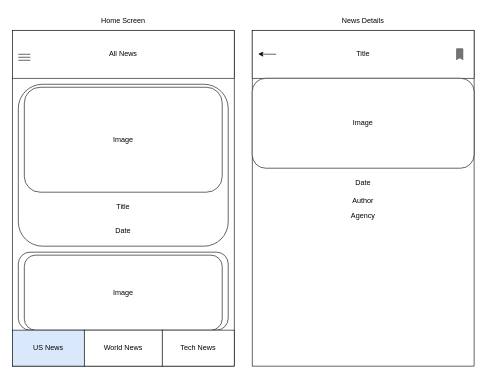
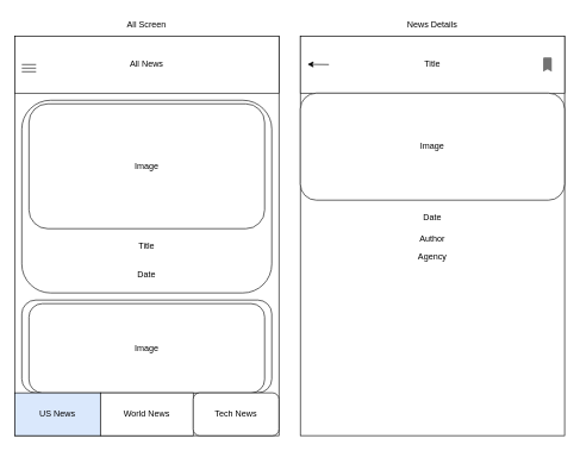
- <mxCell id="3" value="Home Screen" style="text;html=1;strokeColor=none;fillColor=none;align=center;verticalAlign=middle;whiteSpace=wrap;rounded=0;" parent="1" vertex="1"><mxGeometry x="145" y="20" width="120" height="30" as="geometry" /></mxCell>
+ <mxCell id="3" value="All Screen" style="text;html=1;strokeColor=none;fillColor=none;align=center;verticalAlign=middle;whiteSpace=wrap;rounded=0;" parent="1" vertex="1"><mxGeometry x="145" y="20" width="120" height="30" as="geometry" /></mxCell>
- <mxCell id="23" value="Tech News" style="rounded=0;whiteSpace=wrap;html=1;" vertex="1" parent="1"><mxGeometry x="270" y="550" width="120" height="60" as="geometry" /></mxCell>
+ <mxCell id="23" value="Tech News" style="whiteSpace=wrap;html=1;rounded=1;" vertex="1" parent="1"><mxGeometry x="270" y="550" width="120" height="60" as="geometry" /></mxCell>
